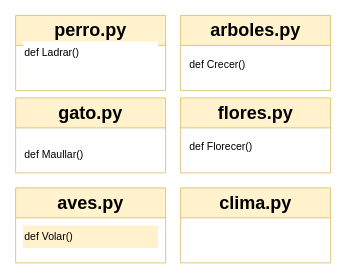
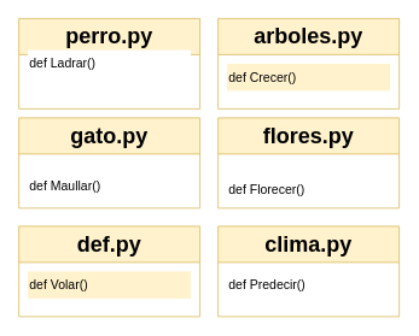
- <mxCell id="9" value="&lt;div align=&quot;left&quot;&gt;&lt;font style=&quot;font-size: 14px;&quot;&gt;def Crecer()&lt;/font&gt;&lt;/div&gt;" style="rounded=0;whiteSpace=wrap;html=1;align=left;strokeColor=none;" vertex="1" parent="8"><mxGeometry x="10" y="50" width="180" height="30" as="geometry" /></mxCell>
+ <mxCell id="9" value="&lt;div align=&quot;left&quot;&gt;&lt;font style=&quot;font-size: 14px;&quot;&gt;def Crecer()&lt;/font&gt;&lt;/div&gt;" style="rounded=0;whiteSpace=wrap;html=1;align=left;strokeColor=none;fillColor=#fff2cc;" vertex="1" parent="8"><mxGeometry x="10" y="50" width="180" height="30" as="geometry" /></mxCell>
- <mxCell id="11" value="&lt;div align=&quot;left&quot;&gt;&lt;font style=&quot;font-size: 14px;&quot;&gt;def Florecer()&lt;/font&gt;&lt;/div&gt;" style="rounded=0;whiteSpace=wrap;html=1;align=left;strokeColor=none;" vertex="1" parent="10"><mxGeometry x="10" y="50" width="180" height="30" as="geometry" /></mxCell>
+ <mxCell id="11" value="&lt;div align=&quot;left&quot;&gt;&lt;font style=&quot;font-size: 14px;&quot;&gt;def Florecer()&lt;/font&gt;&lt;/div&gt;" style="rounded=0;whiteSpace=wrap;html=1;align=left;strokeColor=none;" vertex="1" parent="10"><mxGeometry x="10" y="65" width="180" height="30" as="geometry" /></mxCell>
- <mxCell id="6" value="&lt;h1&gt;aves.py&lt;/h1&gt;" style="swimlane;whiteSpace=wrap;html=1;fillColor=#fff2cc;strokeColor=#d6b656;swimlaneFillColor=default;shadow=0;startSize=40;" vertex="1" parent="1"><mxGeometry x="20" y="250" width="200" height="100" as="geometry" /></mxCell>
+ <mxCell id="6" value="&lt;h1&gt;def.py&lt;/h1&gt;" style="swimlane;whiteSpace=wrap;html=1;fillColor=#fff2cc;strokeColor=#d6b656;swimlaneFillColor=default;shadow=0;startSize=40;" vertex="1" parent="1"><mxGeometry x="20" y="250" width="200" height="100" as="geometry" /></mxCell>
+ <mxCell id="13" value="&lt;div align=&quot;left&quot;&gt;&lt;font style=&quot;font-size: 14px;&quot;&gt;def Predecir()&lt;/font&gt;&lt;/div&gt;" style="rounded=0;whiteSpace=wrap;html=1;align=left;strokeColor=none;" vertex="1" parent="12"><mxGeometry x="10" y="50" width="180" height="30" as="geometry" /></mxCell>
